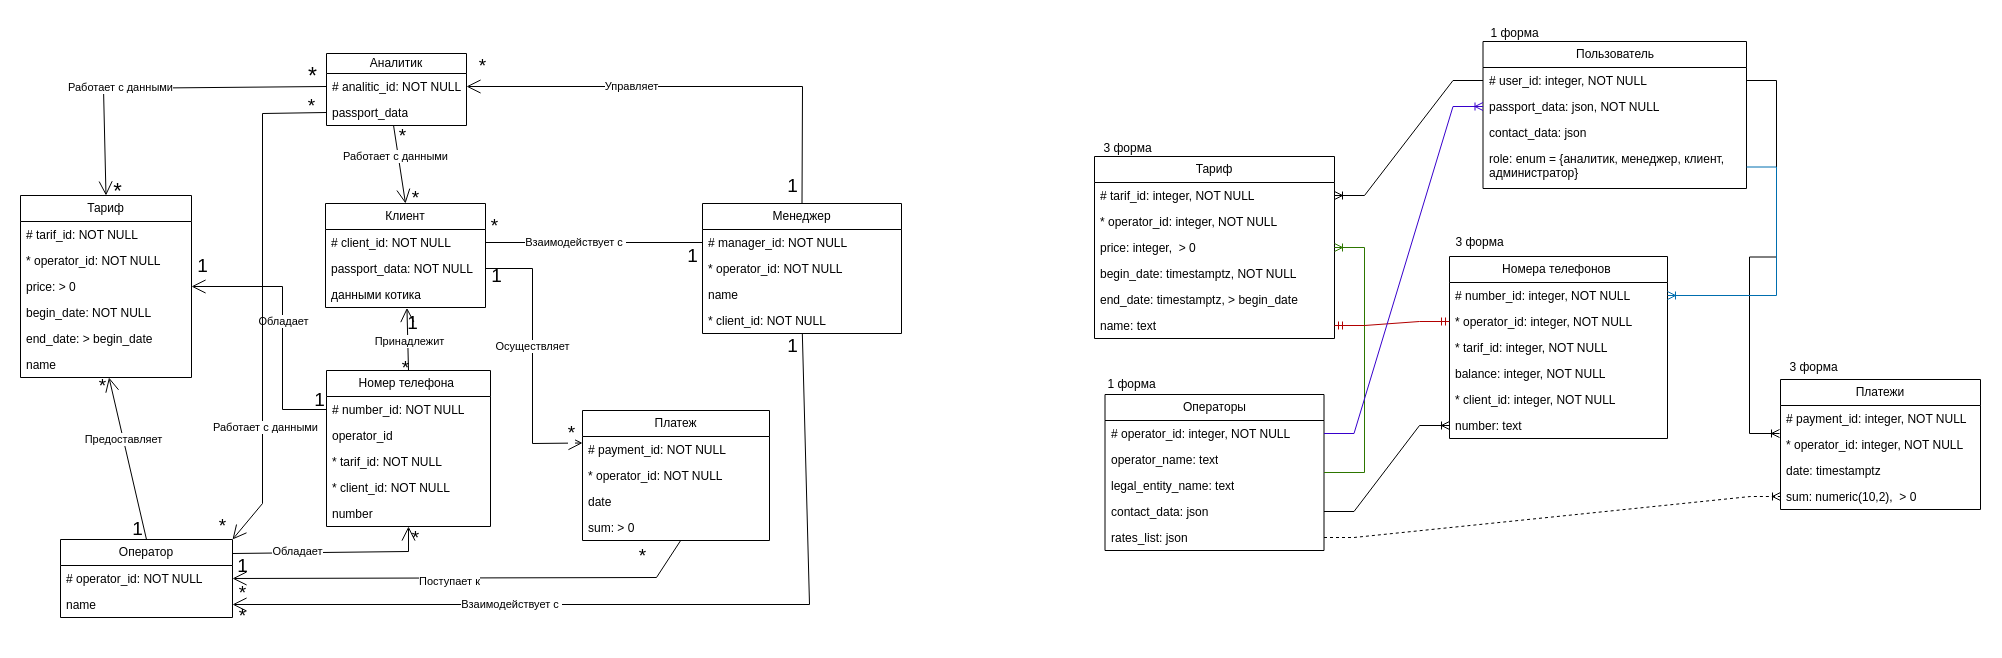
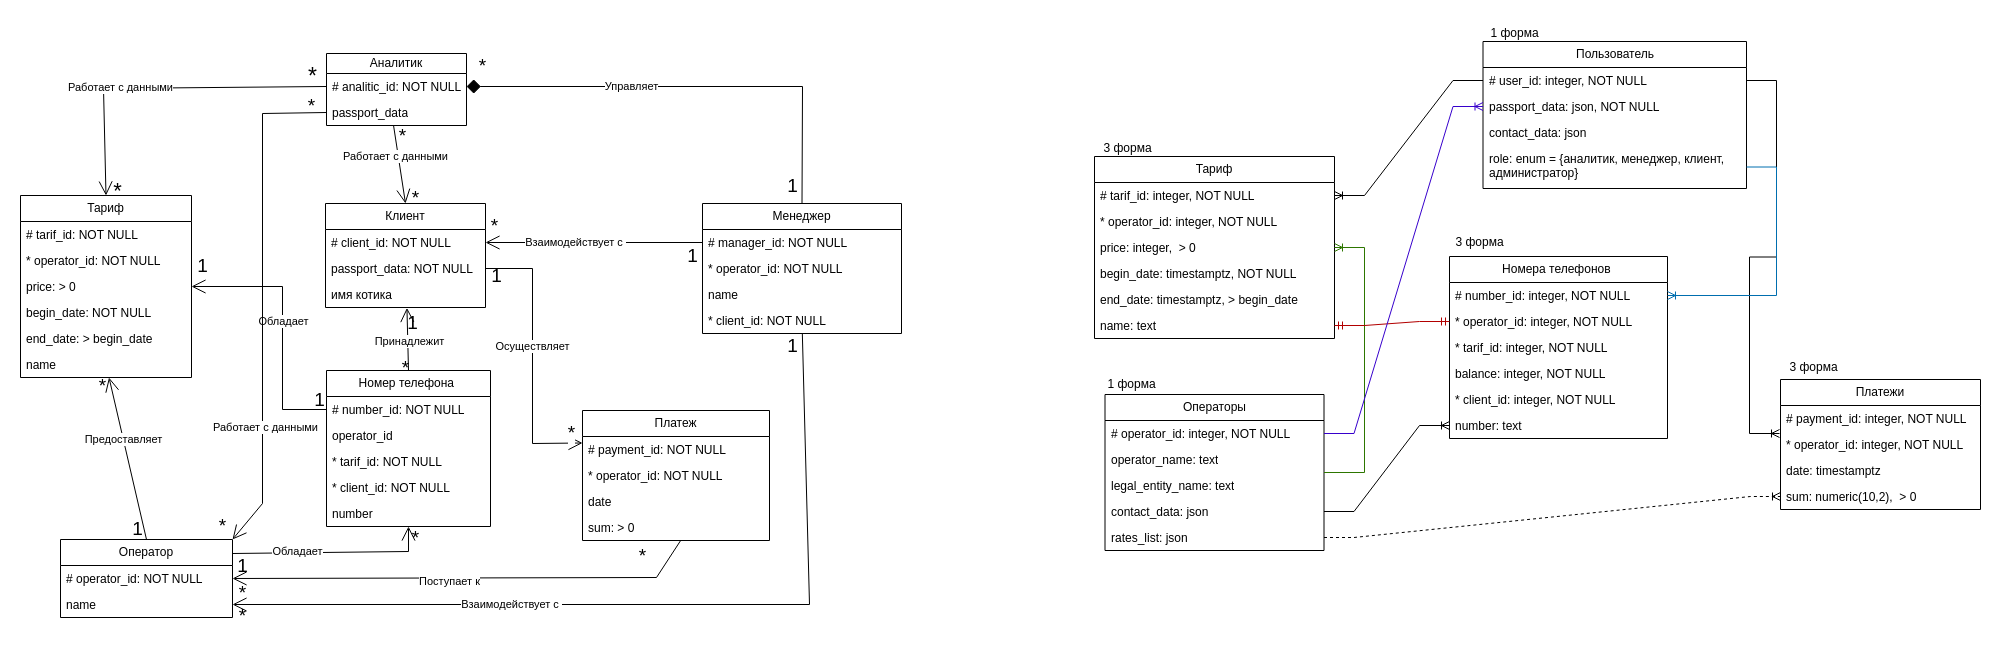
- <mxCell id="54" value="" style="endArrow=open;endFill=1;endSize=12;html=1;rounded=0;entryX=1;entryY=0.5;entryDx=0;entryDy=0;exitX=0.5;exitY=0;exitDx=0;exitDy=0;" parent="1" source="16" target="26" edge="1"><mxGeometry width="160" relative="1" as="geometry"><mxPoint x="552" y="83" as="sourcePoint" /><mxPoint x="712" y="83" as="targetPoint" /><Array as="points"><mxPoint x="802" y="86" /></Array></mxGeometry></mxCell>
+ <mxCell id="54" value="" style="endArrow=diamond;endFill=1;endSize=12;html=1;rounded=0;entryX=1;entryY=0.5;entryDx=0;entryDy=0;exitX=0.5;exitY=0;exitDx=0;exitDy=0;" parent="1" source="16" target="26" edge="1"><mxGeometry width="160" relative="1" as="geometry"><mxPoint x="552" y="83" as="sourcePoint" /><mxPoint x="712" y="83" as="targetPoint" /><Array as="points"><mxPoint x="802" y="86" /></Array></mxGeometry></mxCell>
- <mxCell id="52" value="" style="endArrow=none;endFill=1;endSize=12;html=1;rounded=0;entryX=1;entryY=0.5;entryDx=0;entryDy=0;exitX=0;exitY=0.5;exitDx=0;exitDy=0;" parent="1" source="17" target="22" edge="1"><mxGeometry width="160" relative="1" as="geometry"><mxPoint x="562" y="103" as="sourcePoint" /><mxPoint x="722" y="103" as="targetPoint" /></mxGeometry></mxCell>
+ <mxCell id="52" value="" style="endArrow=open;endFill=1;endSize=12;html=1;rounded=0;entryX=1;entryY=0.5;entryDx=0;entryDy=0;exitX=0;exitY=0.5;exitDx=0;exitDy=0;" parent="1" source="17" target="22" edge="1"><mxGeometry width="160" relative="1" as="geometry"><mxPoint x="562" y="103" as="sourcePoint" /><mxPoint x="722" y="103" as="targetPoint" /></mxGeometry></mxCell>
- <mxCell id="24" value="данными котика" style="text;strokeColor=none;fillColor=none;align=left;verticalAlign=top;spacingLeft=4;spacingRight=4;overflow=hidden;rotatable=0;points=[[0,0.5],[1,0.5]];portConstraint=eastwest;whiteSpace=wrap;html=1;" parent="21" vertex="1"><mxGeometry y="78" width="160" height="26" as="geometry" /></mxCell>
+ <mxCell id="24" value="имя котика" style="text;strokeColor=none;fillColor=none;align=left;verticalAlign=top;spacingLeft=4;spacingRight=4;overflow=hidden;rotatable=0;points=[[0,0.5],[1,0.5]];portConstraint=eastwest;whiteSpace=wrap;html=1;" parent="21" vertex="1"><mxGeometry y="78" width="160" height="26" as="geometry" /></mxCell>
